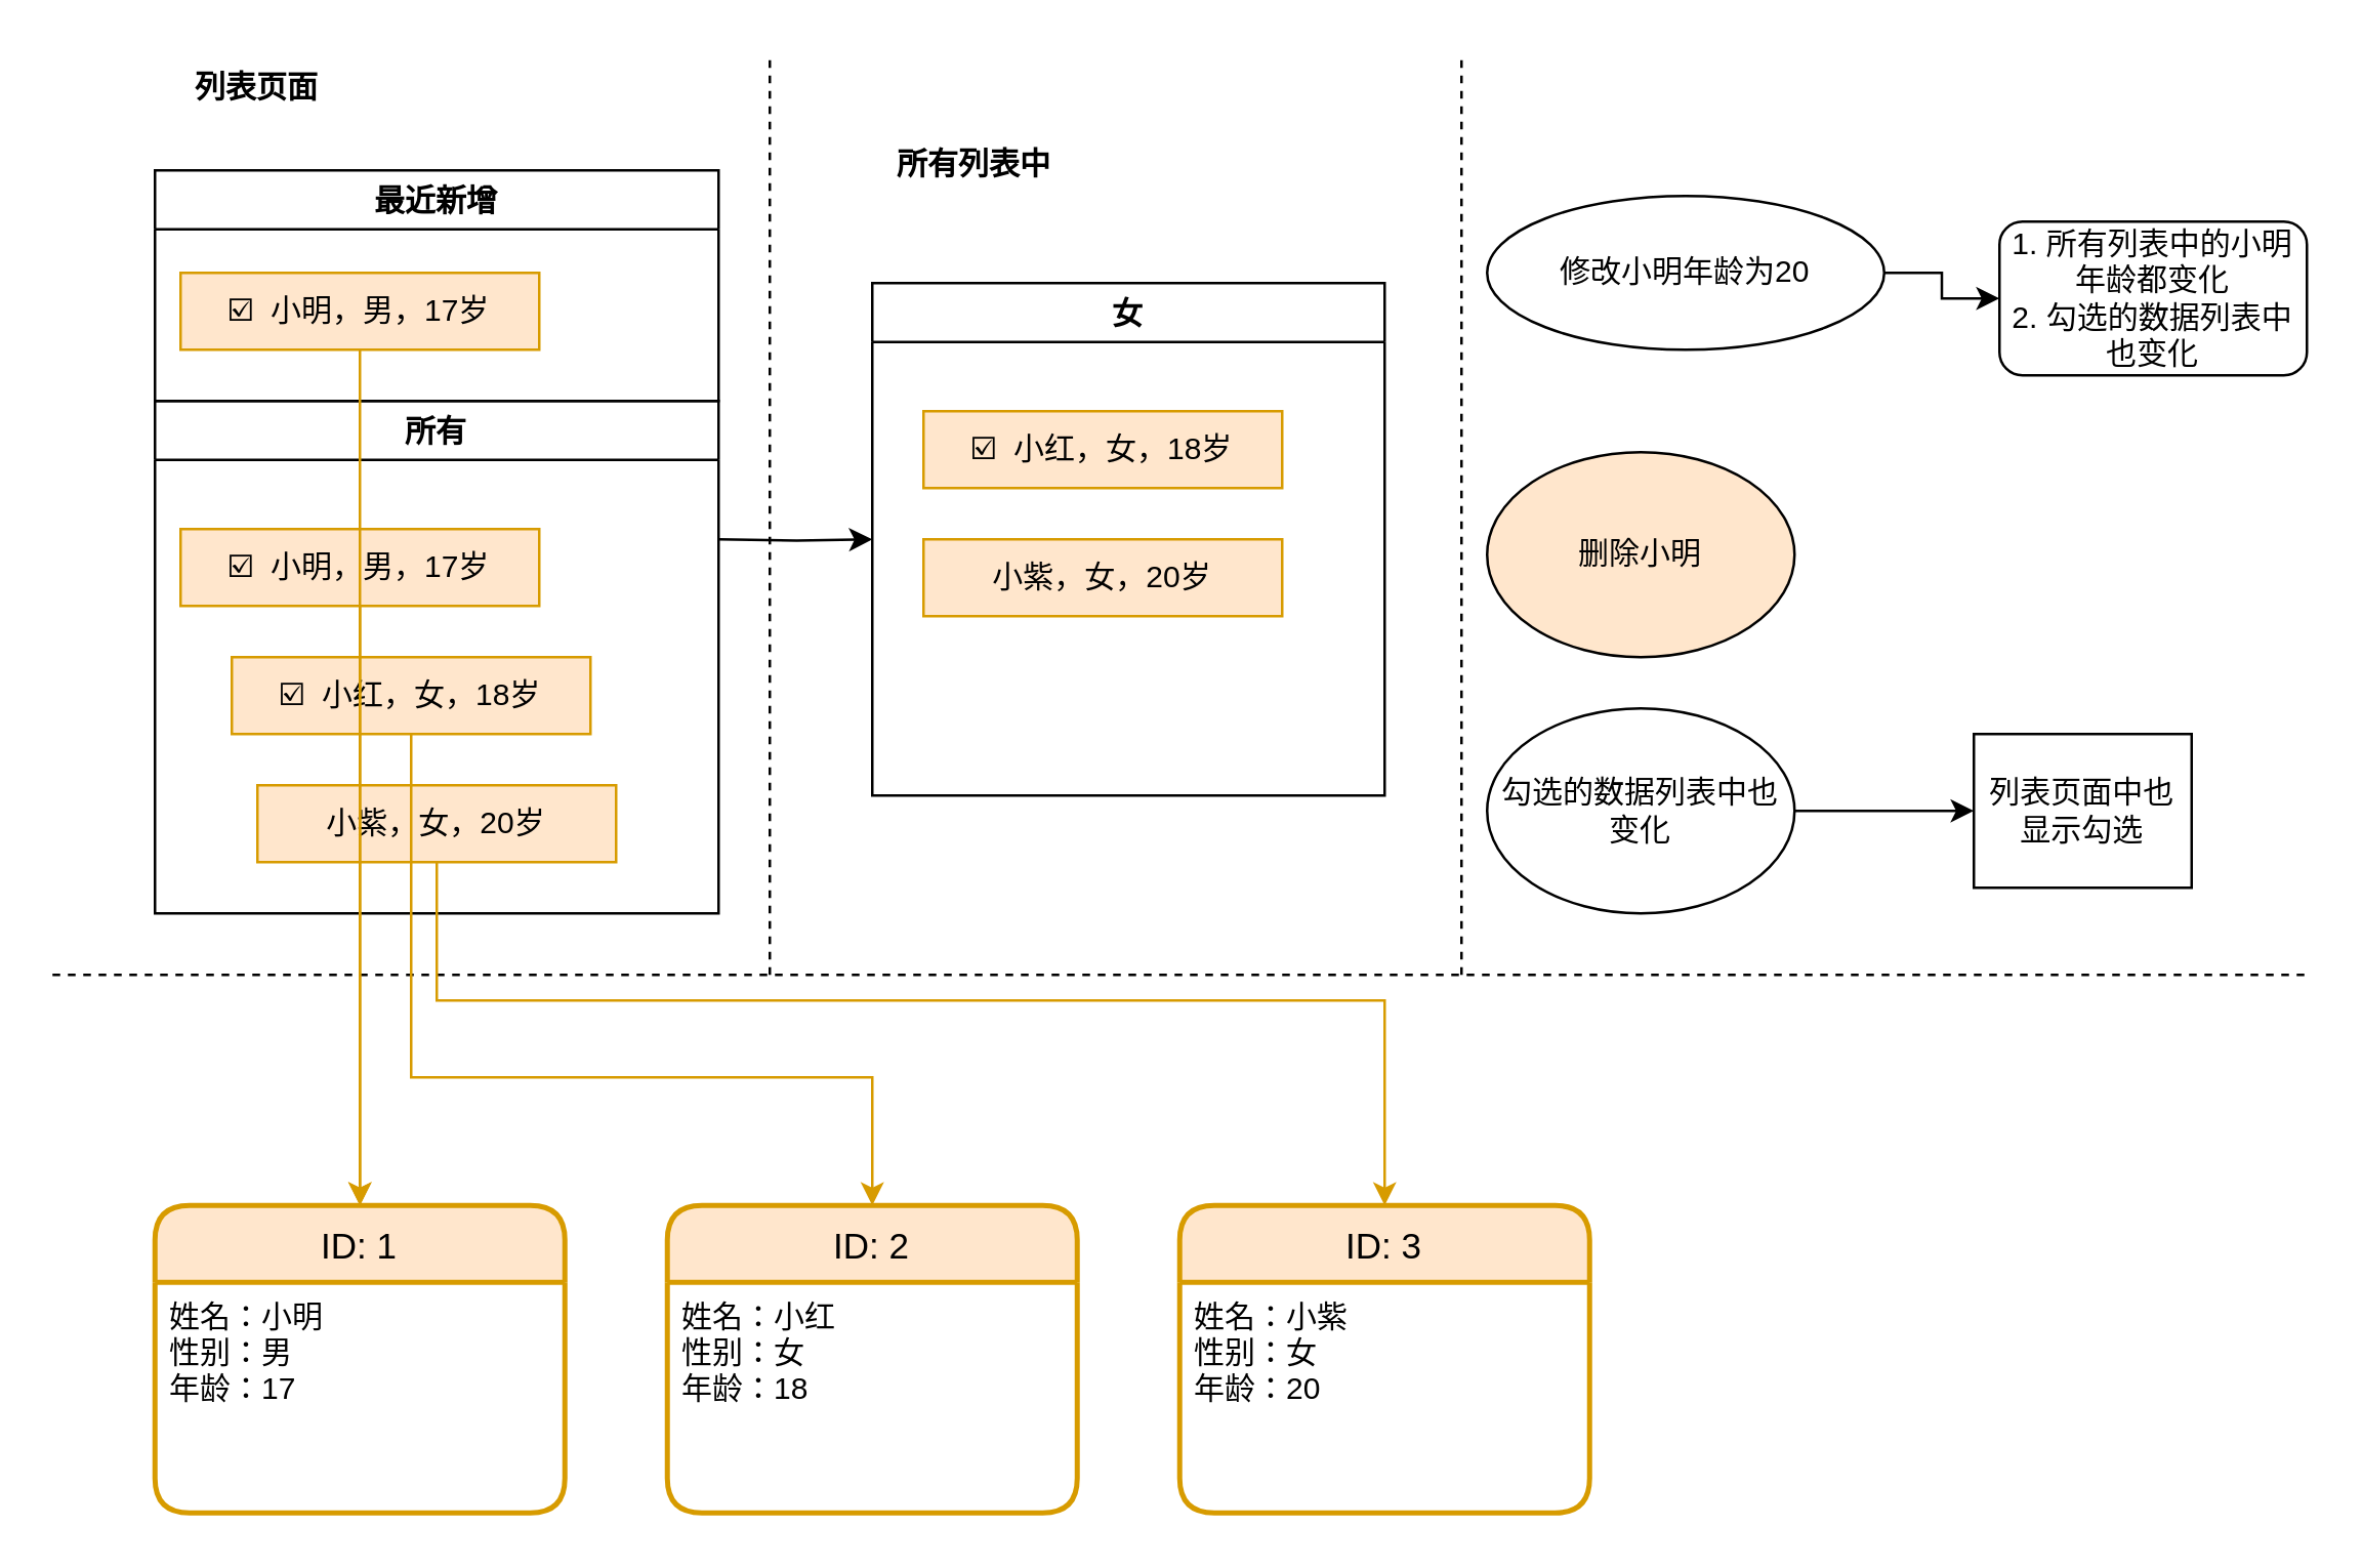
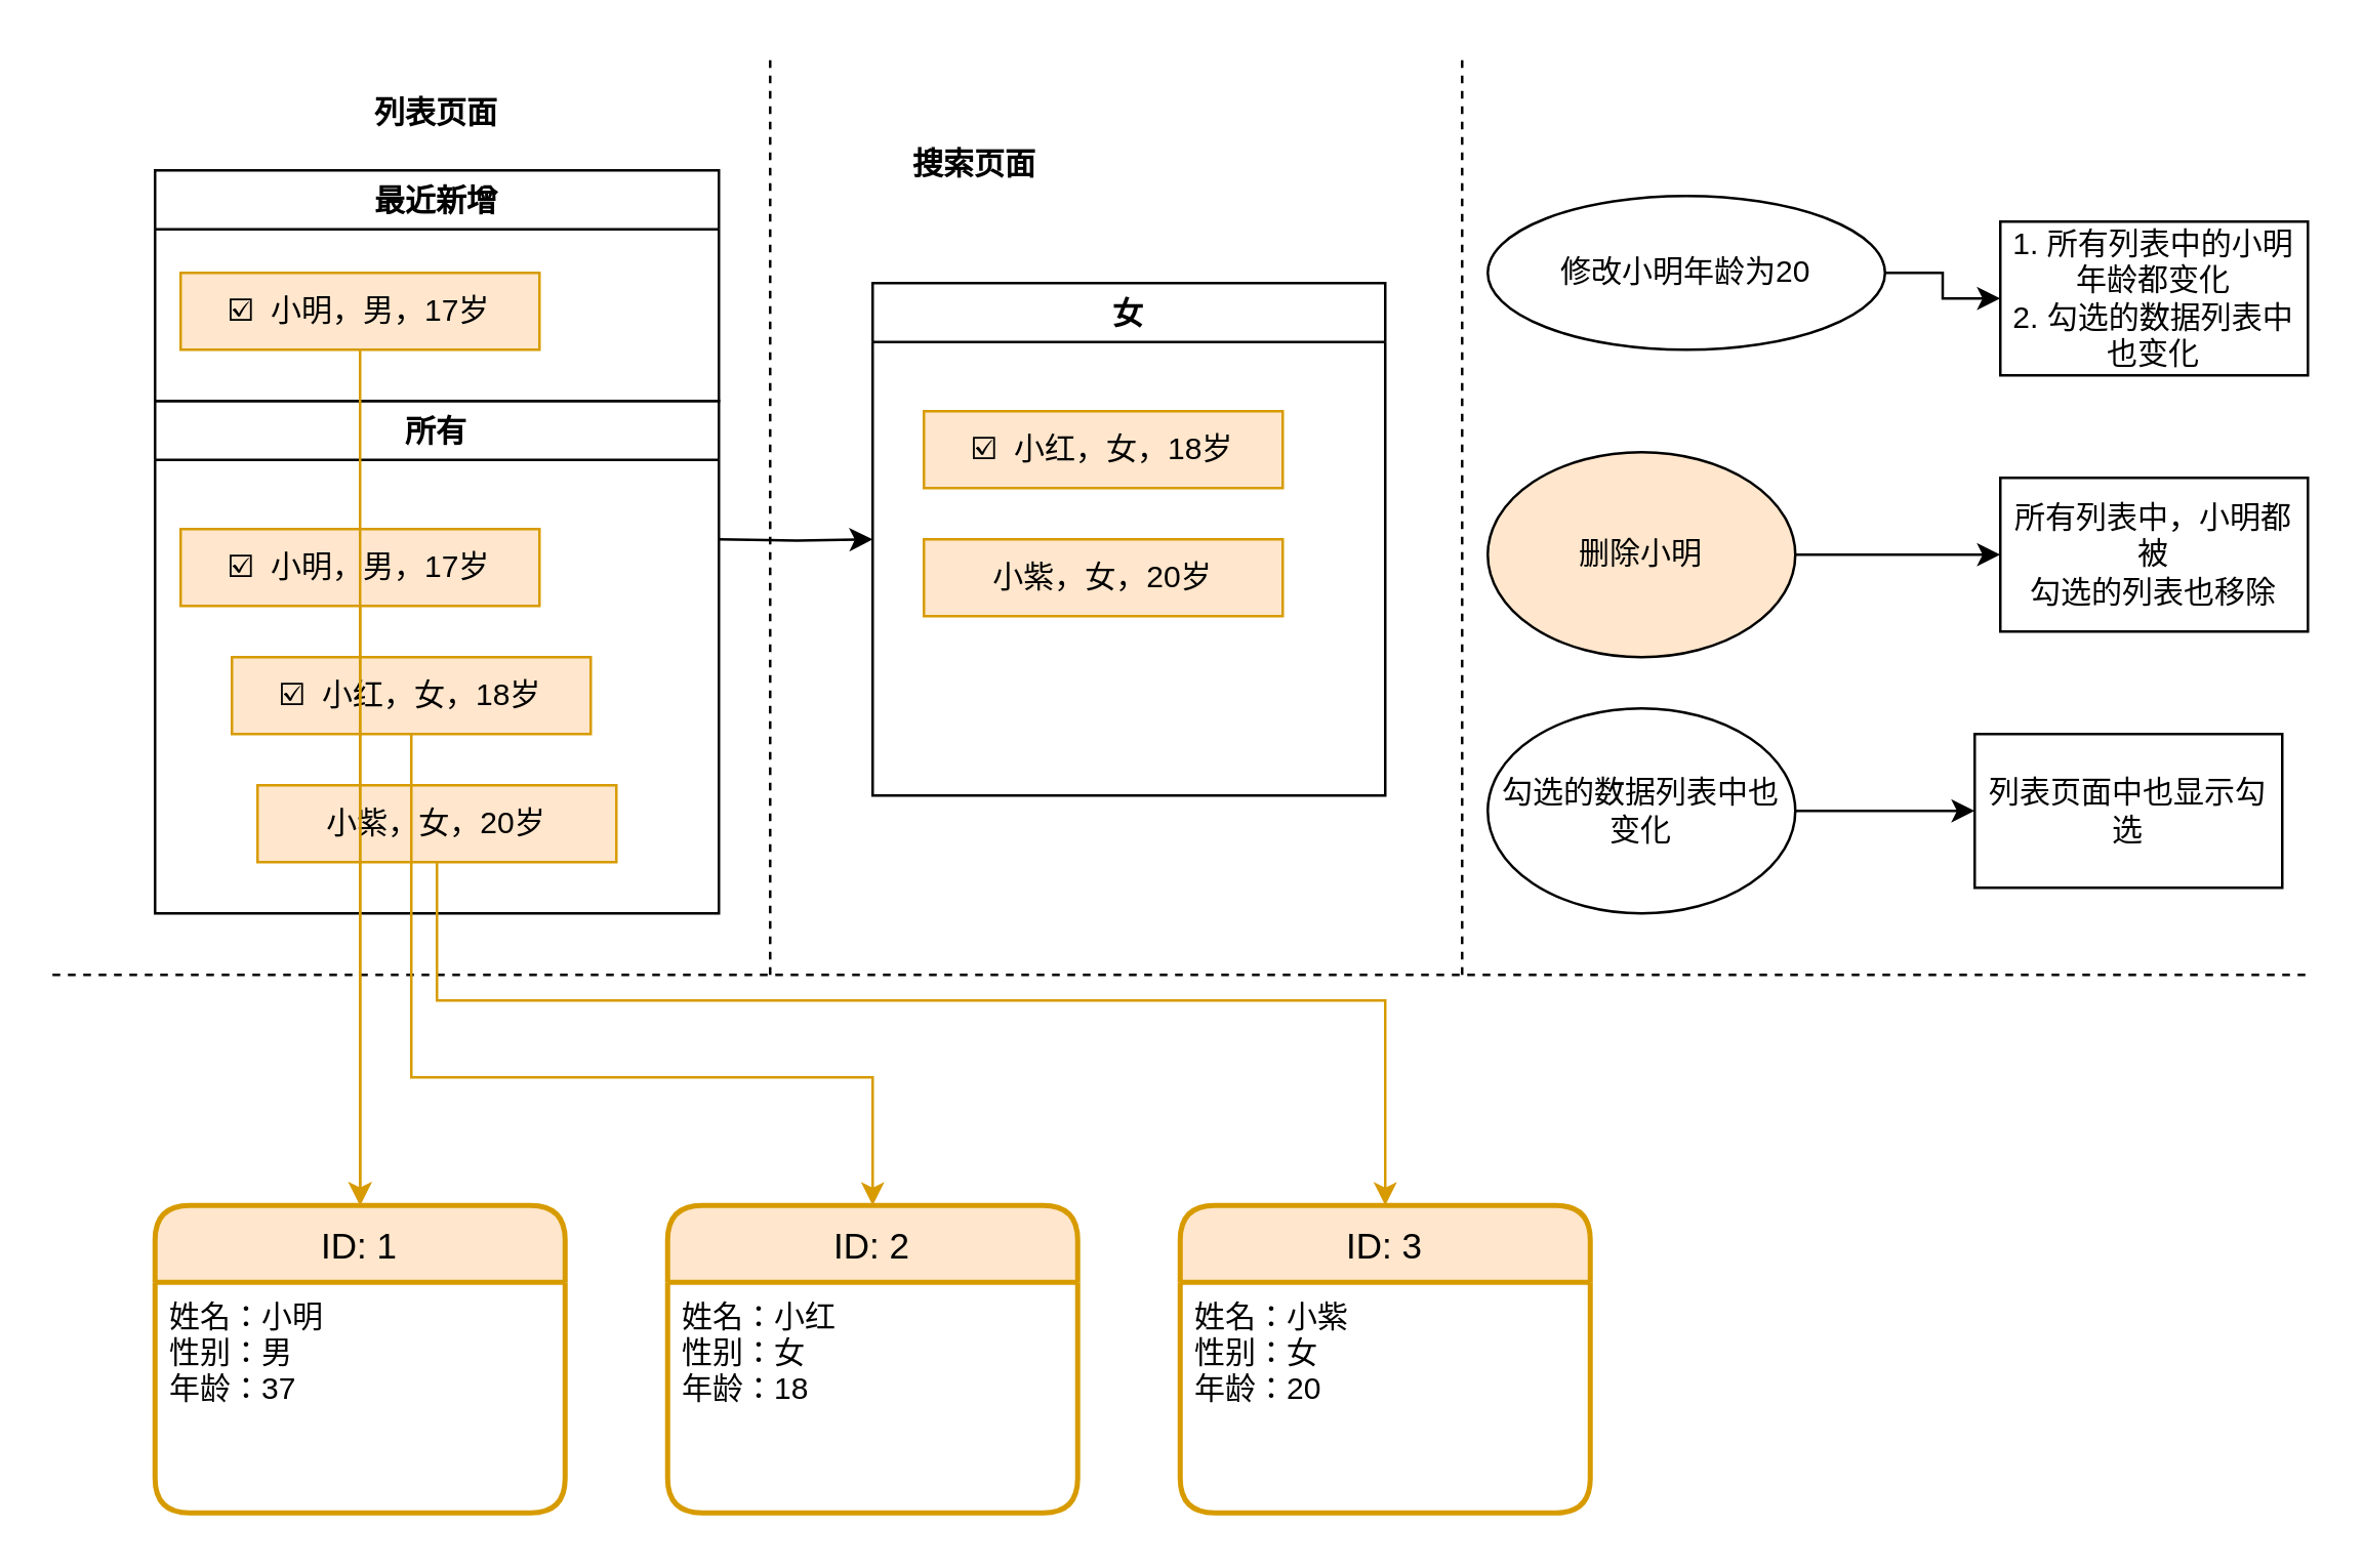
- <mxCell id="11" value="列表页面" style="text;align=center;fontStyle=1;verticalAlign=middle;spacingLeft=3;spacingRight=3;strokeColor=none;rotatable=0;points=[[0,0.5],[1,0.5]];portConstraint=eastwest;" parent="1" vertex="1"><mxGeometry x="60" width="80" height="26" as="geometry" y="20" /></mxCell>
+ <mxCell id="11" value="列表页面" style="text;align=center;fontStyle=1;verticalAlign=middle;spacingLeft=3;spacingRight=3;strokeColor=none;rotatable=0;points=[[0,0.5],[1,0.5]];portConstraint=eastwest;" parent="1" vertex="1"><mxGeometry x="130" y="30" width="80" height="26" as="geometry" /></mxCell>
- <mxCell id="12" value="所有列表中" style="text;align=center;fontStyle=1;verticalAlign=middle;spacingLeft=3;spacingRight=3;strokeColor=none;rotatable=0;points=[[0,0.5],[1,0.5]];portConstraint=eastwest;" parent="1" vertex="1"><mxGeometry x="340" y="50" width="80" height="26" as="geometry" /></mxCell>
+ <mxCell id="12" value="搜索页面" style="text;align=center;fontStyle=1;verticalAlign=middle;spacingLeft=3;spacingRight=3;strokeColor=none;rotatable=0;points=[[0,0.5],[1,0.5]];portConstraint=eastwest;" parent="1" vertex="1"><mxGeometry x="340" y="50" width="80" height="26" as="geometry" /></mxCell>
- <mxCell id="28" value="1. 所有列表中的小明年龄都变化&lt;br&gt;2. 勾选的数据列表中也变化" style="whiteSpace=wrap;html=1;rounded=1;" parent="1" vertex="1"><mxGeometry x="780" y="86" width="120" height="60" as="geometry" /></mxCell>
+ <mxCell id="28" value="1. 所有列表中的小明年龄都变化&lt;br&gt;2. 勾选的数据列表中也变化" style="whiteSpace=wrap;html=1;" parent="1" vertex="1"><mxGeometry x="780" y="86" width="120" height="60" as="geometry" /></mxCell>
+ <mxCell id="26" value="" style="edgeStyle=orthogonalEdgeStyle;rounded=0;orthogonalLoop=1;jettySize=auto;html=1;" parent="1" source="27" target="29" edge="1"><mxGeometry relative="1" as="geometry" /></mxCell>
+ <mxCell id="29" value="所有列表中，小明都被&lt;br&gt;勾选的列表也移除" style="whiteSpace=wrap;html=1;" parent="1" vertex="1"><mxGeometry x="780" y="186" width="120" height="60" as="geometry" /></mxCell>
- <mxCell id="32" value="&lt;span&gt;列表页面中也显示勾选&lt;/span&gt;" style="whiteSpace=wrap;html=1;" parent="1" vertex="1"><mxGeometry x="770" y="286" width="85" height="60" as="geometry" /></mxCell>
+ <mxCell id="32" value="&lt;span&gt;列表页面中也显示勾选&lt;/span&gt;" style="whiteSpace=wrap;html=1;" parent="1" vertex="1"><mxGeometry x="770" y="286" width="120" height="60" as="geometry" /></mxCell>
- <mxCell id="16" value="姓名：小明&#10;性别：男&#10;年龄：17" style="align=left;strokeColor=none;fillColor=none;spacingLeft=4;fontSize=12;verticalAlign=top;resizable=0;rotatable=0;part=1;" parent="15" vertex="1"><mxGeometry y="30" width="160" height="90" as="geometry" /></mxCell>
+ <mxCell id="16" value="姓名：小明&#10;性别：男&#10;年龄：37" style="align=left;strokeColor=none;fillColor=none;spacingLeft=4;fontSize=12;verticalAlign=top;resizable=0;rotatable=0;part=1;" parent="15" vertex="1"><mxGeometry y="30" width="160" height="90" as="geometry" /></mxCell>
